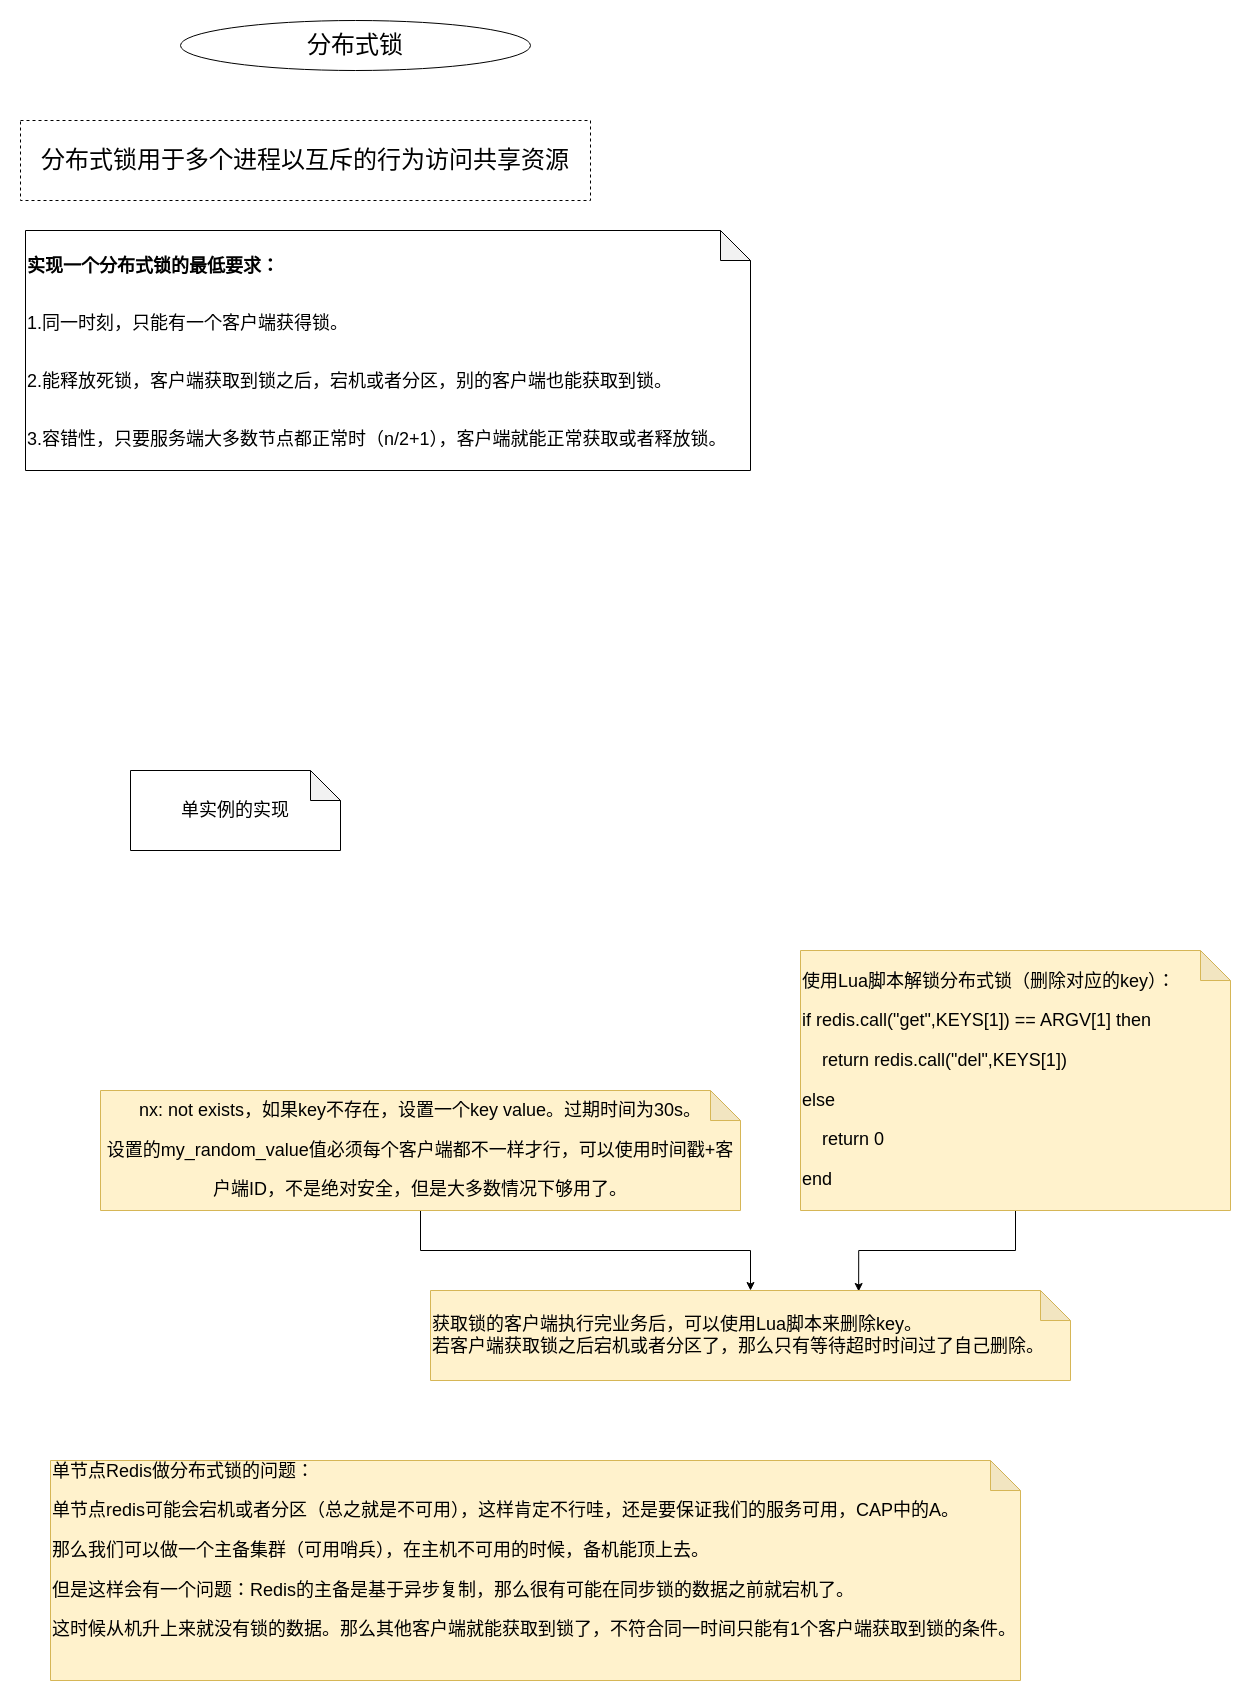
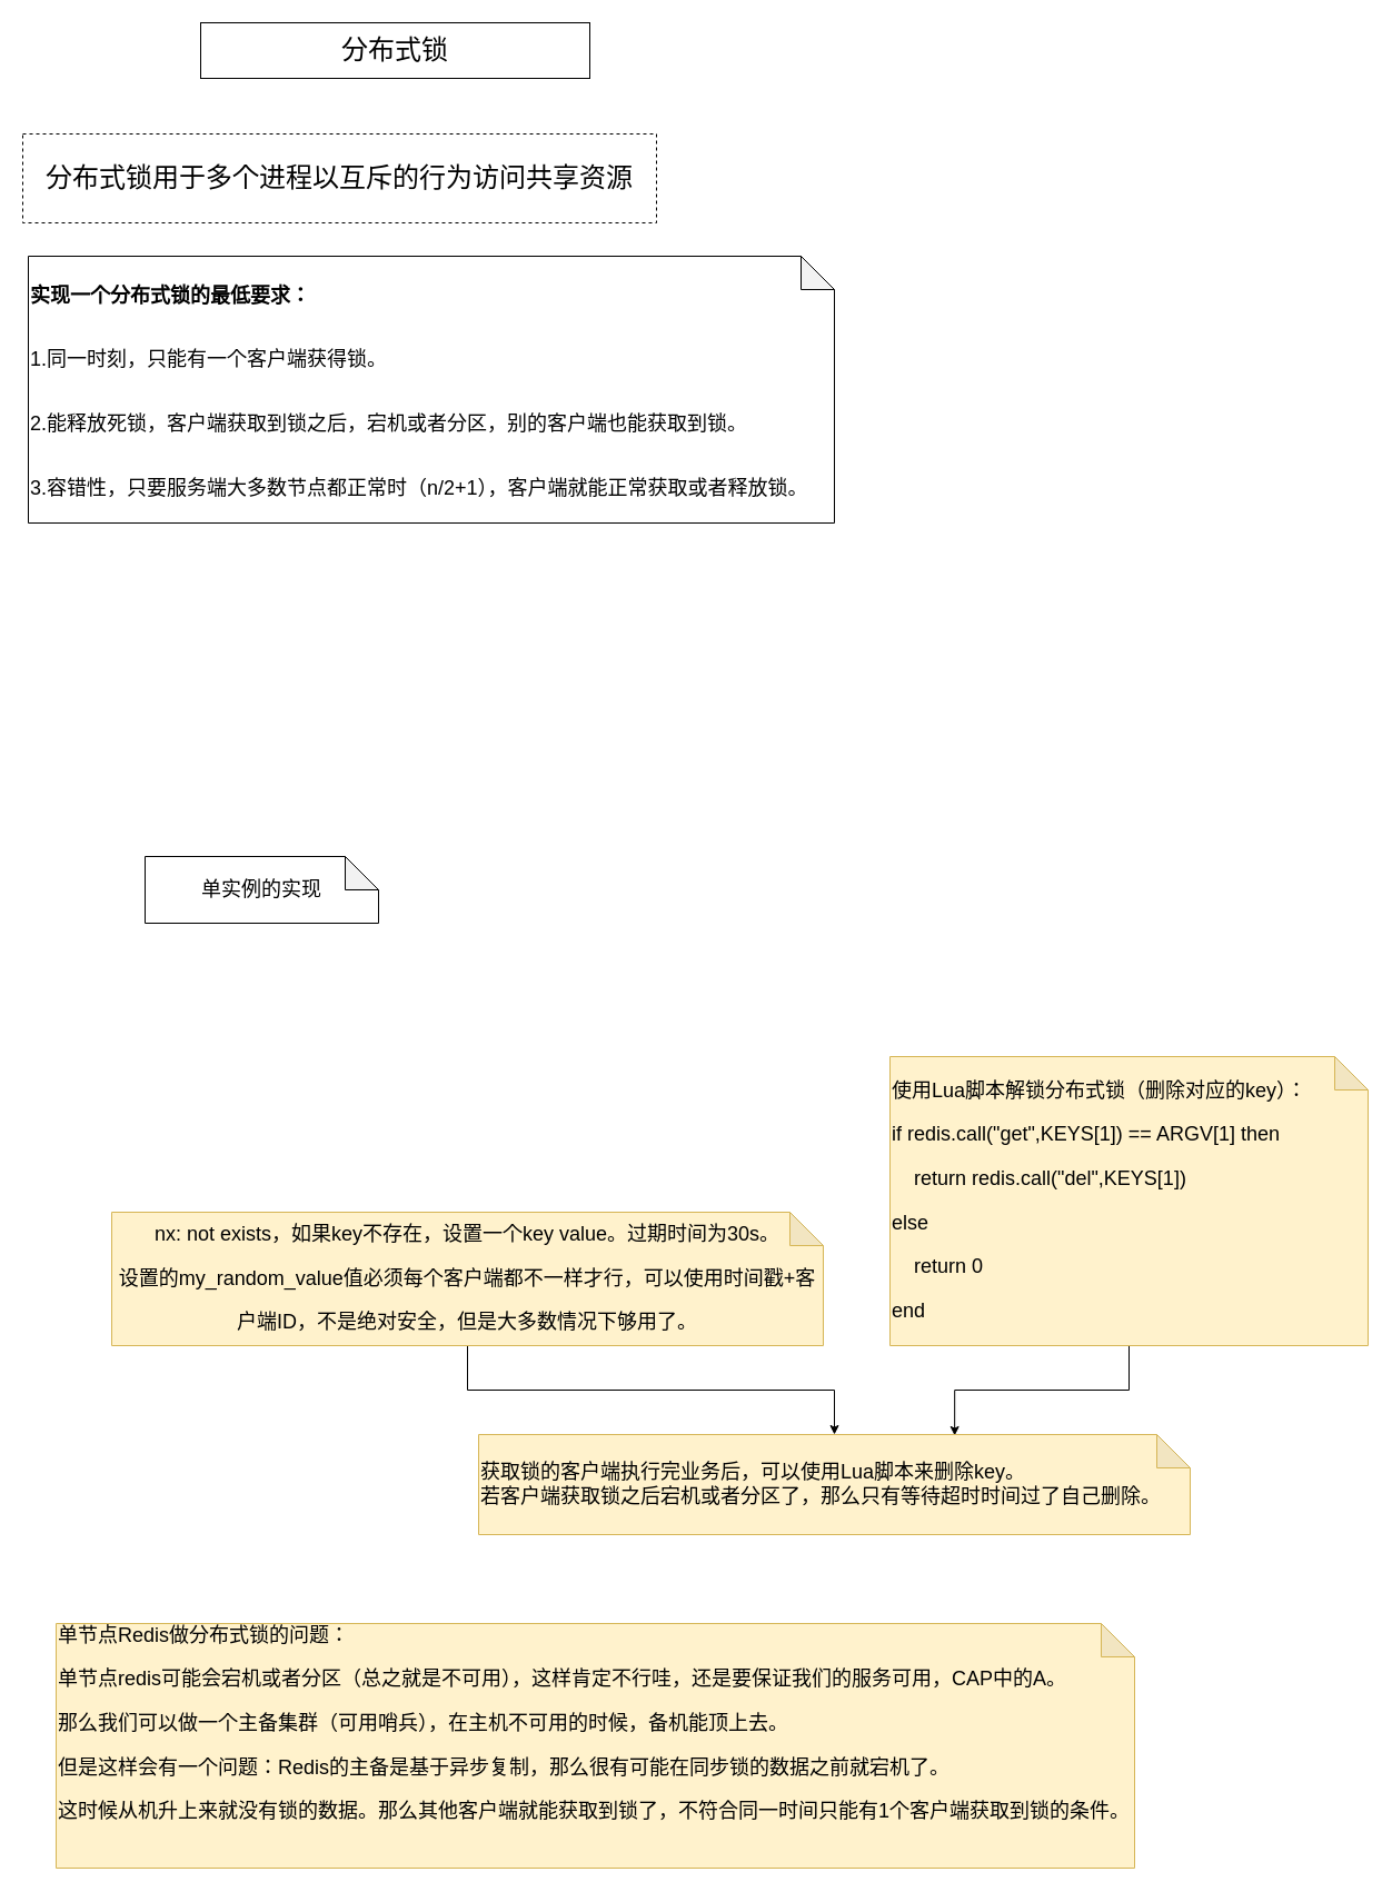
- <mxCell id="2" value="&lt;font style=&quot;font-size: 24px;&quot;&gt;分布式锁&lt;/font&gt;" style="ellipse;whiteSpace=wrap;html=1;" parent="1" vertex="1"><mxGeometry x="180" y="20" width="350" height="50" as="geometry" /></mxCell>
+ <mxCell id="2" value="&lt;font style=&quot;font-size: 24px;&quot;&gt;分布式锁&lt;/font&gt;" style="rounded=0;whiteSpace=wrap;html=1;" parent="1" vertex="1"><mxGeometry x="180" y="20" width="350" height="50" as="geometry" /></mxCell>
- <mxCell id="5" value="单实例的实现" style="shape=note;whiteSpace=wrap;html=1;backgroundOutline=1;darkOpacity=0.05;fontSize=18;" parent="1" vertex="1"><mxGeometry x="130" y="770" width="210" height="80" as="geometry" /></mxCell>
+ <mxCell id="5" value="单实例的实现" style="shape=note;whiteSpace=wrap;html=1;backgroundOutline=1;darkOpacity=0.05;fontSize=18;" parent="1" vertex="1"><mxGeometry x="130" y="770" width="210" height="60" as="geometry" /></mxCell>
